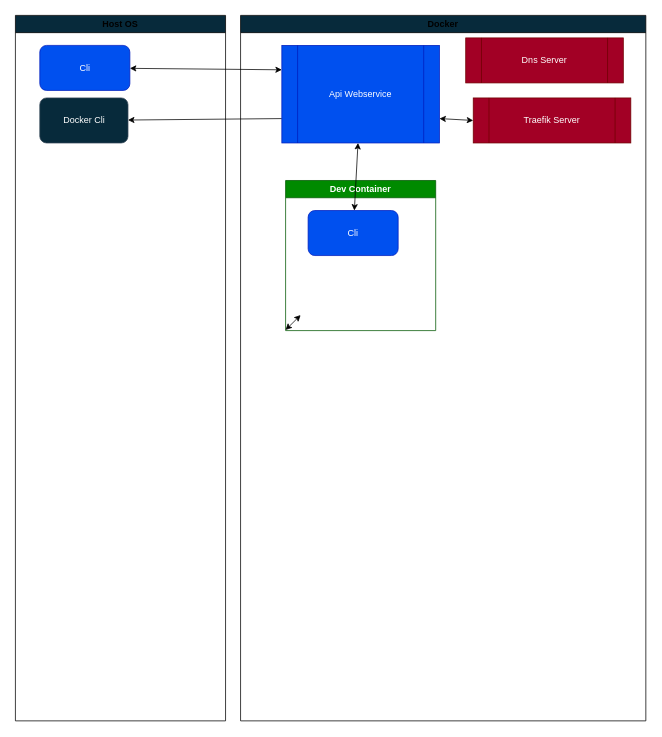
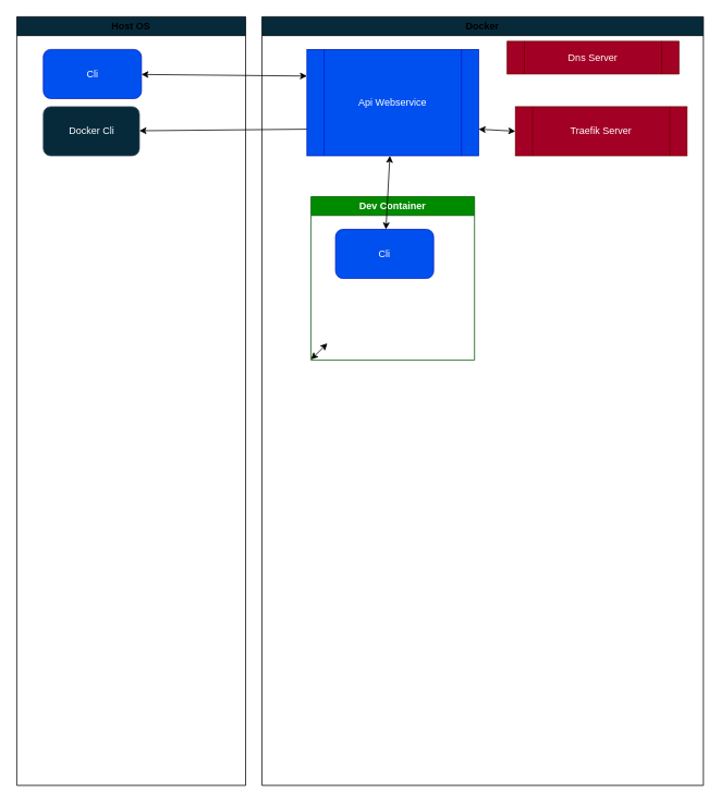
- <mxCell id="10" value="Dns Server" style="shape=process;whiteSpace=wrap;html=1;backgroundOutline=1;fillColor=#a20025;fontColor=#ffffff;strokeColor=#6F0000;" vertex="1" parent="7"><mxGeometry x="300" y="30" width="210" height="60" as="geometry" /></mxCell>
+ <mxCell id="10" value="Dns Server" style="shape=process;whiteSpace=wrap;html=1;backgroundOutline=1;fillColor=#a20025;fontColor=#ffffff;strokeColor=#6F0000;" vertex="1" parent="7"><mxGeometry x="300" y="30" width="210" height="40" as="geometry" /></mxCell>
